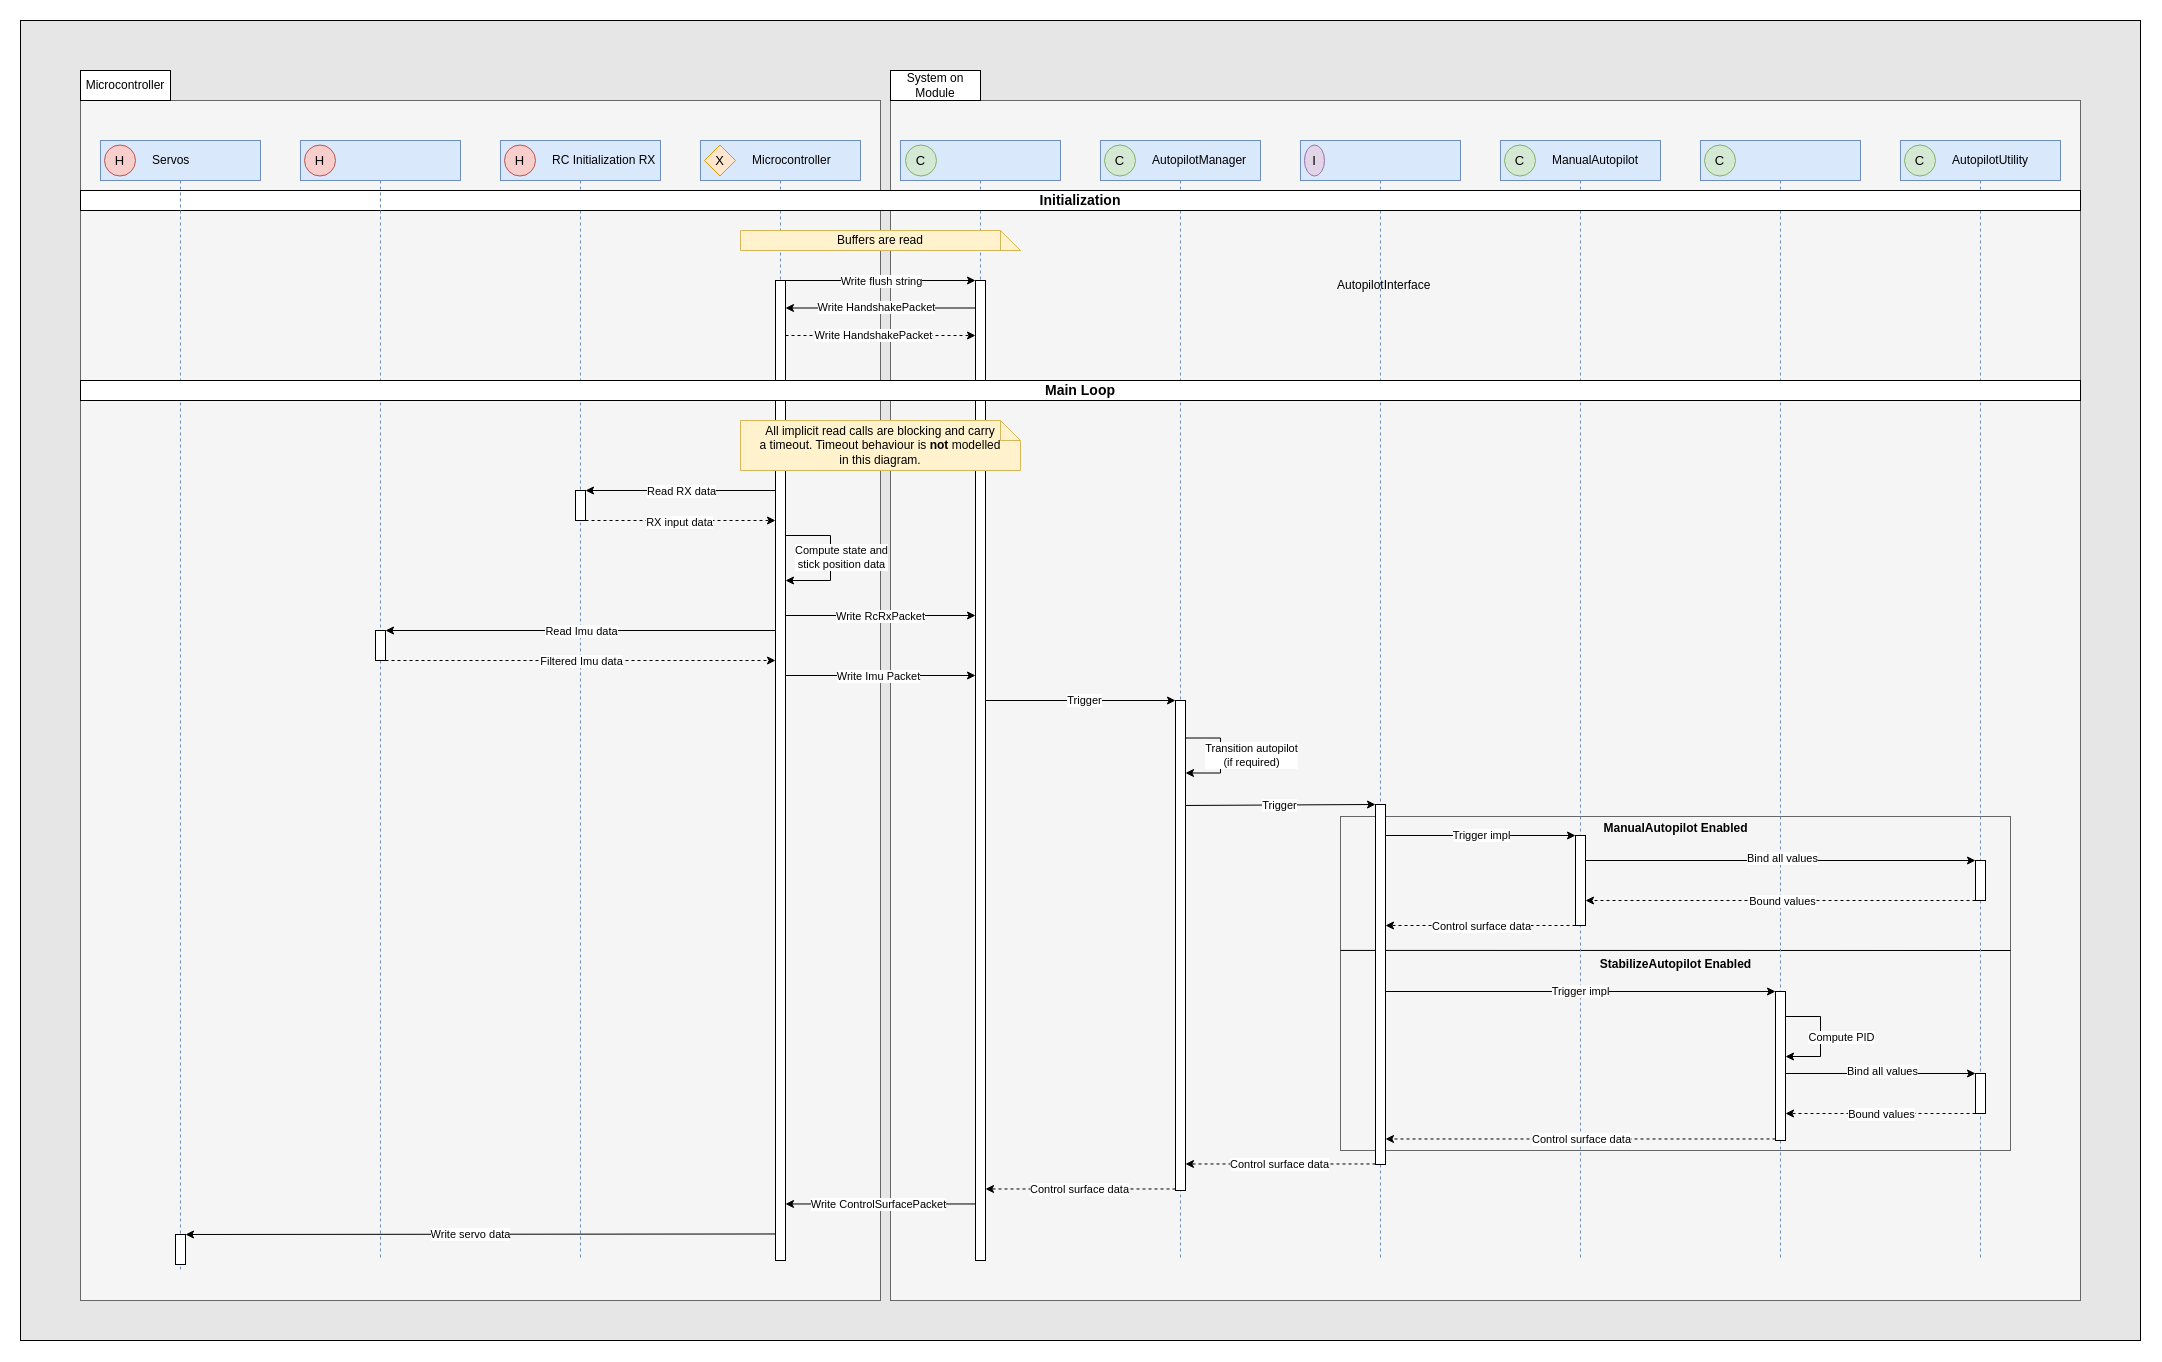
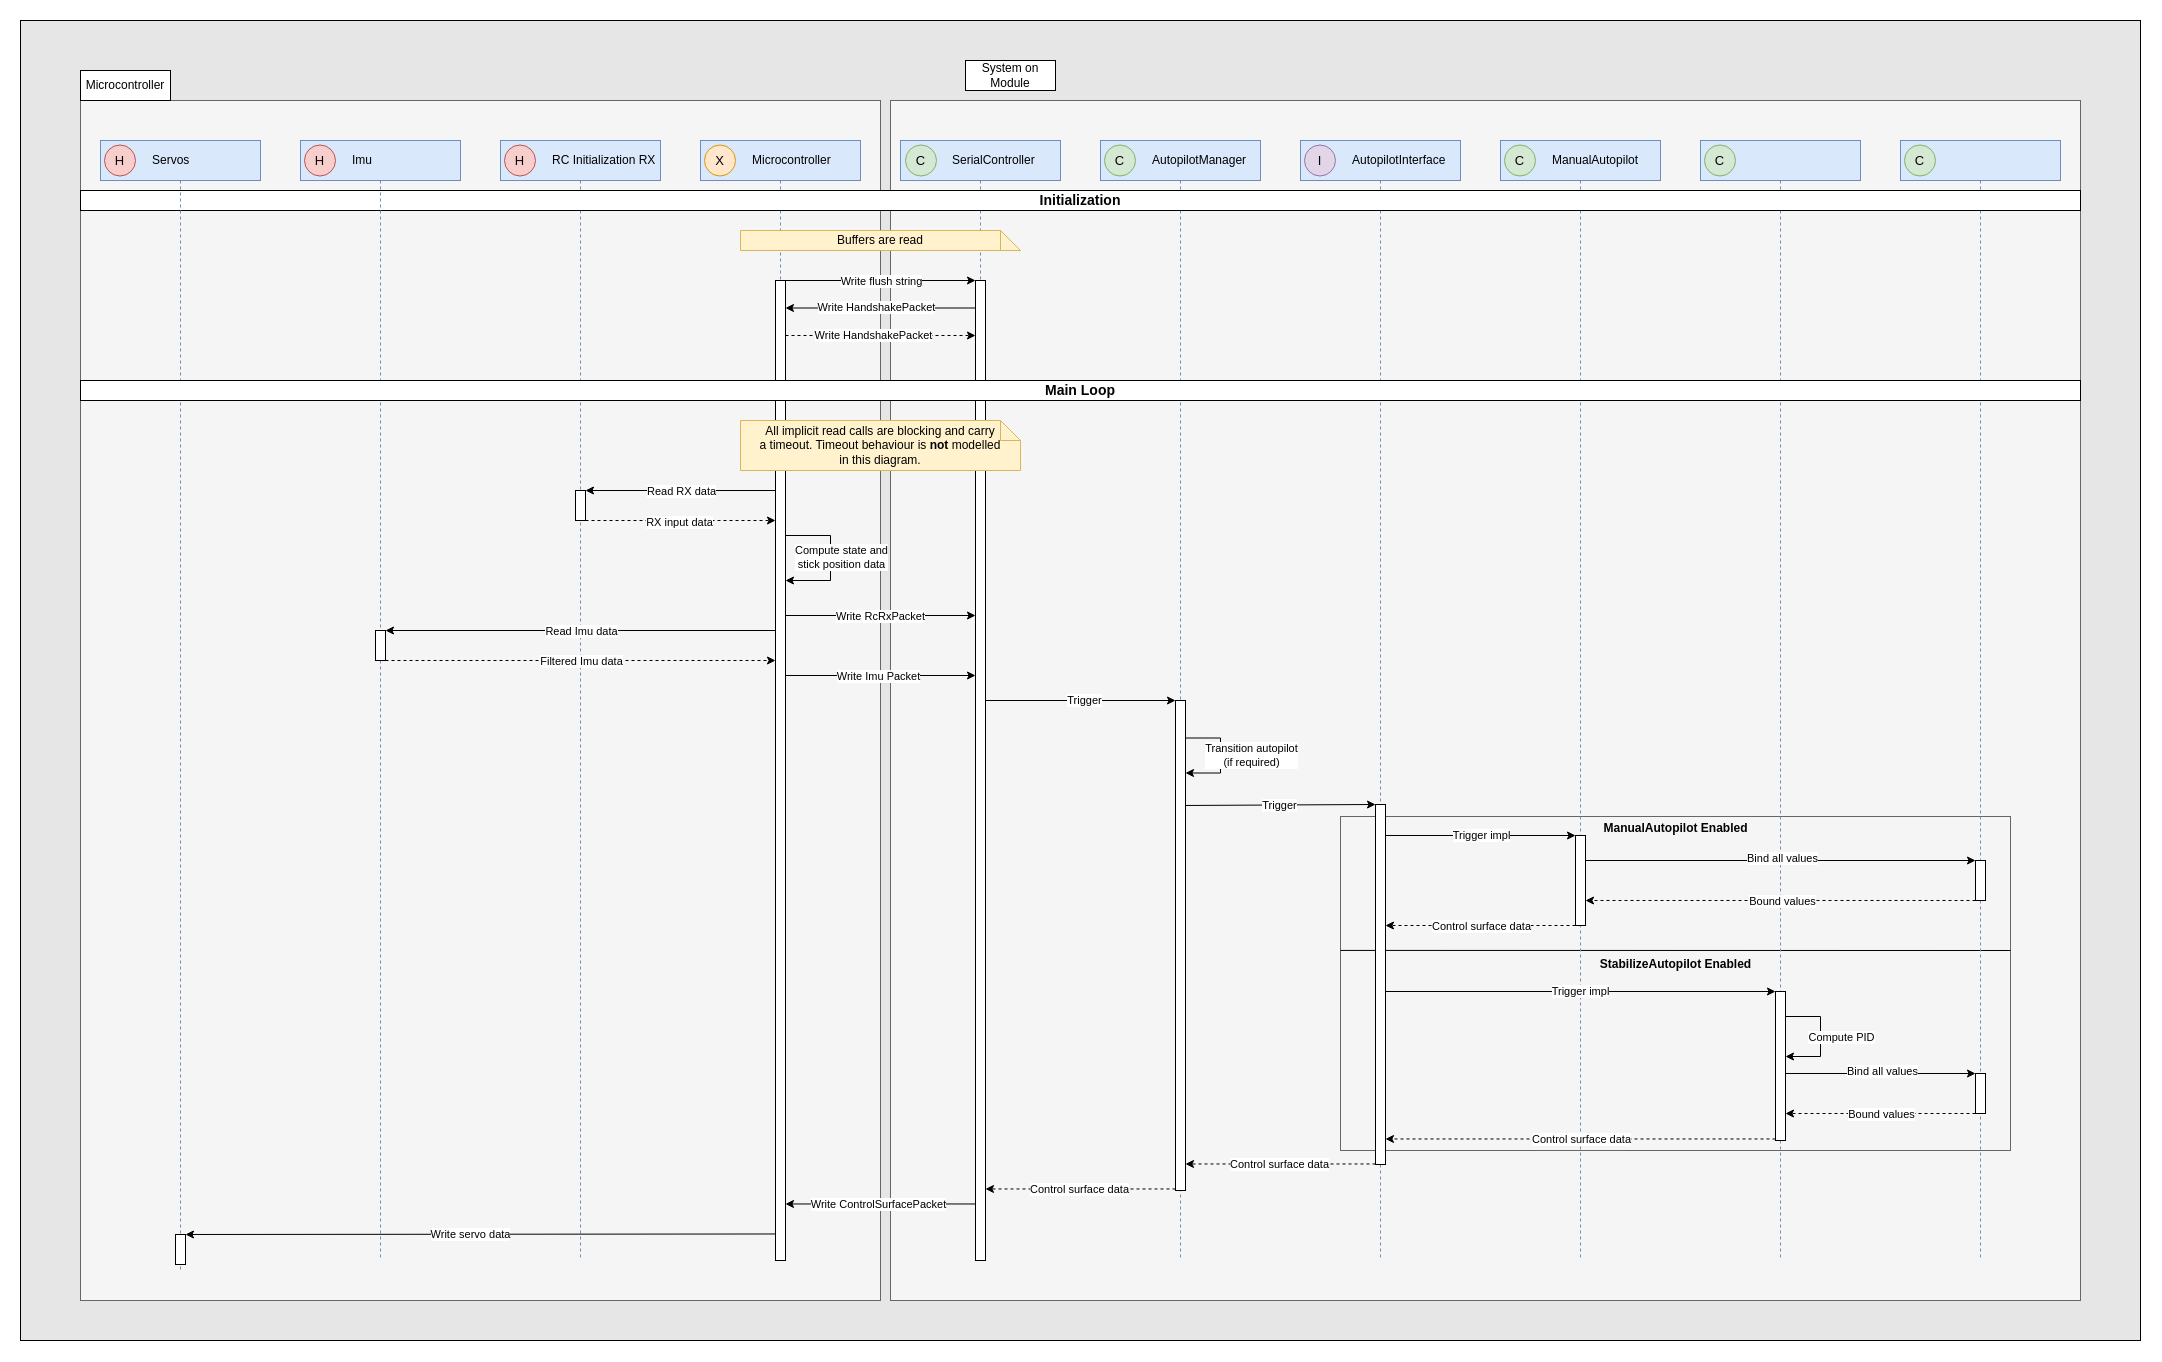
- <mxCell id="145" value="System on Module" style="rounded=0;whiteSpace=wrap;html=1;" parent="1" vertex="1"><mxGeometry x="890" y="70" width="90" height="30" as="geometry" /></mxCell>
+ <mxCell id="145" value="System on Module" style="rounded=0;whiteSpace=wrap;html=1;" parent="1" vertex="1"><mxGeometry x="965" y="60" width="90" height="30" as="geometry" /></mxCell>
+ <mxCell id="41" value="Imu" style="text;html=1;strokeColor=none;fillColor=none;align=left;verticalAlign=middle;whiteSpace=wrap;rounded=0;" parent="1" vertex="1"><mxGeometry x="350" y="140" width="110" height="40" as="geometry" /></mxCell>
- <mxCell id="13" value="&lt;font style=&quot;font-size: 13px;&quot;&gt;X&lt;/font&gt;" style="rhombus;whiteSpace=wrap;html=1;aspect=fixed;fillColor=#ffe6cc;strokeColor=#d79b00;" parent="1" vertex="1"><mxGeometry x="704" y="144.5" width="31" height="31" as="geometry" /></mxCell>
+ <mxCell id="13" value="&lt;font style=&quot;font-size: 13px;&quot;&gt;X&lt;/font&gt;" style="ellipse;whiteSpace=wrap;html=1;aspect=fixed;fillColor=#ffe6cc;strokeColor=#d79b00;" parent="1" vertex="1"><mxGeometry x="704" y="144.5" width="31" height="31" as="geometry" /></mxCell>
+ <mxCell id="11" value="SerialController" style="text;html=1;strokeColor=none;fillColor=none;align=left;verticalAlign=middle;whiteSpace=wrap;rounded=0;" parent="1" vertex="1"><mxGeometry x="950" y="140" width="110" height="40" as="geometry" /></mxCell>
- <mxCell id="18" value="&lt;font style=&quot;font-size: 13px;&quot;&gt;I&lt;/font&gt;" style="ellipse;whiteSpace=wrap;html=1;aspect=fixed;fillColor=#e1d5e7;strokeColor=#9673a6;" parent="1" vertex="1"><mxGeometry x="1304" y="144.5" width="20" height="31" as="geometry" /></mxCell>
+ <mxCell id="18" value="&lt;font style=&quot;font-size: 13px;&quot;&gt;I&lt;/font&gt;" style="ellipse;whiteSpace=wrap;html=1;aspect=fixed;fillColor=#e1d5e7;strokeColor=#9673a6;" parent="1" vertex="1"><mxGeometry x="1304" y="144.5" width="31" height="31" as="geometry" /></mxCell>
- <mxCell id="27" value="AutopilotUtility" style="text;html=1;strokeColor=none;fillColor=none;align=left;verticalAlign=middle;whiteSpace=wrap;rounded=0;" parent="1" vertex="1"><mxGeometry x="1950" y="140" width="110" height="40" as="geometry" /></mxCell>
- <mxCell id="19" value="AutopilotInterface" style="text;html=1;strokeColor=none;fillColor=none;align=left;verticalAlign=middle;whiteSpace=wrap;rounded=0;" parent="1" vertex="1"><mxGeometry x="1335" y="265" width="110" height="40" as="geometry" /></mxCell>
+ <mxCell id="19" value="AutopilotInterface" style="text;html=1;strokeColor=none;fillColor=none;align=left;verticalAlign=middle;whiteSpace=wrap;rounded=0;" parent="1" vertex="1"><mxGeometry x="1350" y="140" width="110" height="40" as="geometry" /></mxCell>
